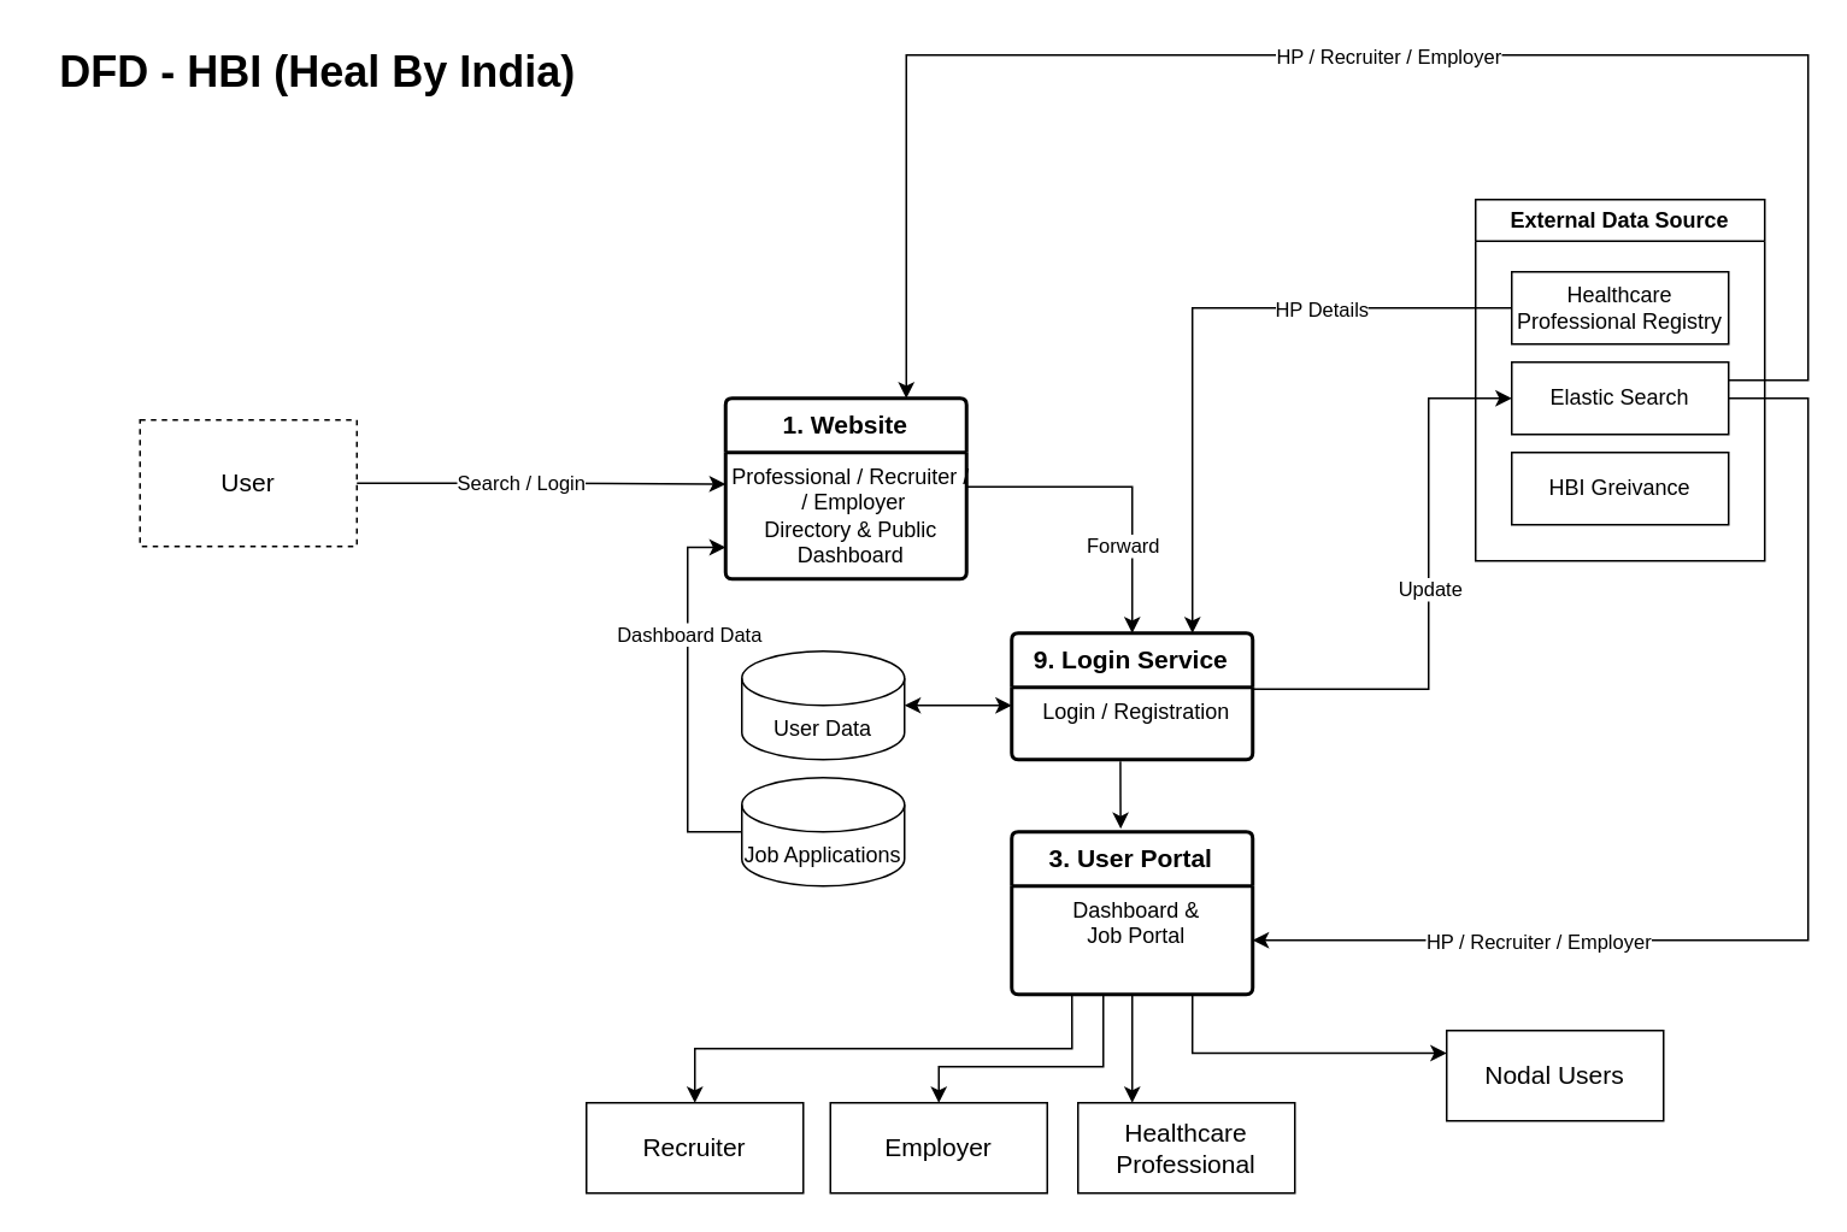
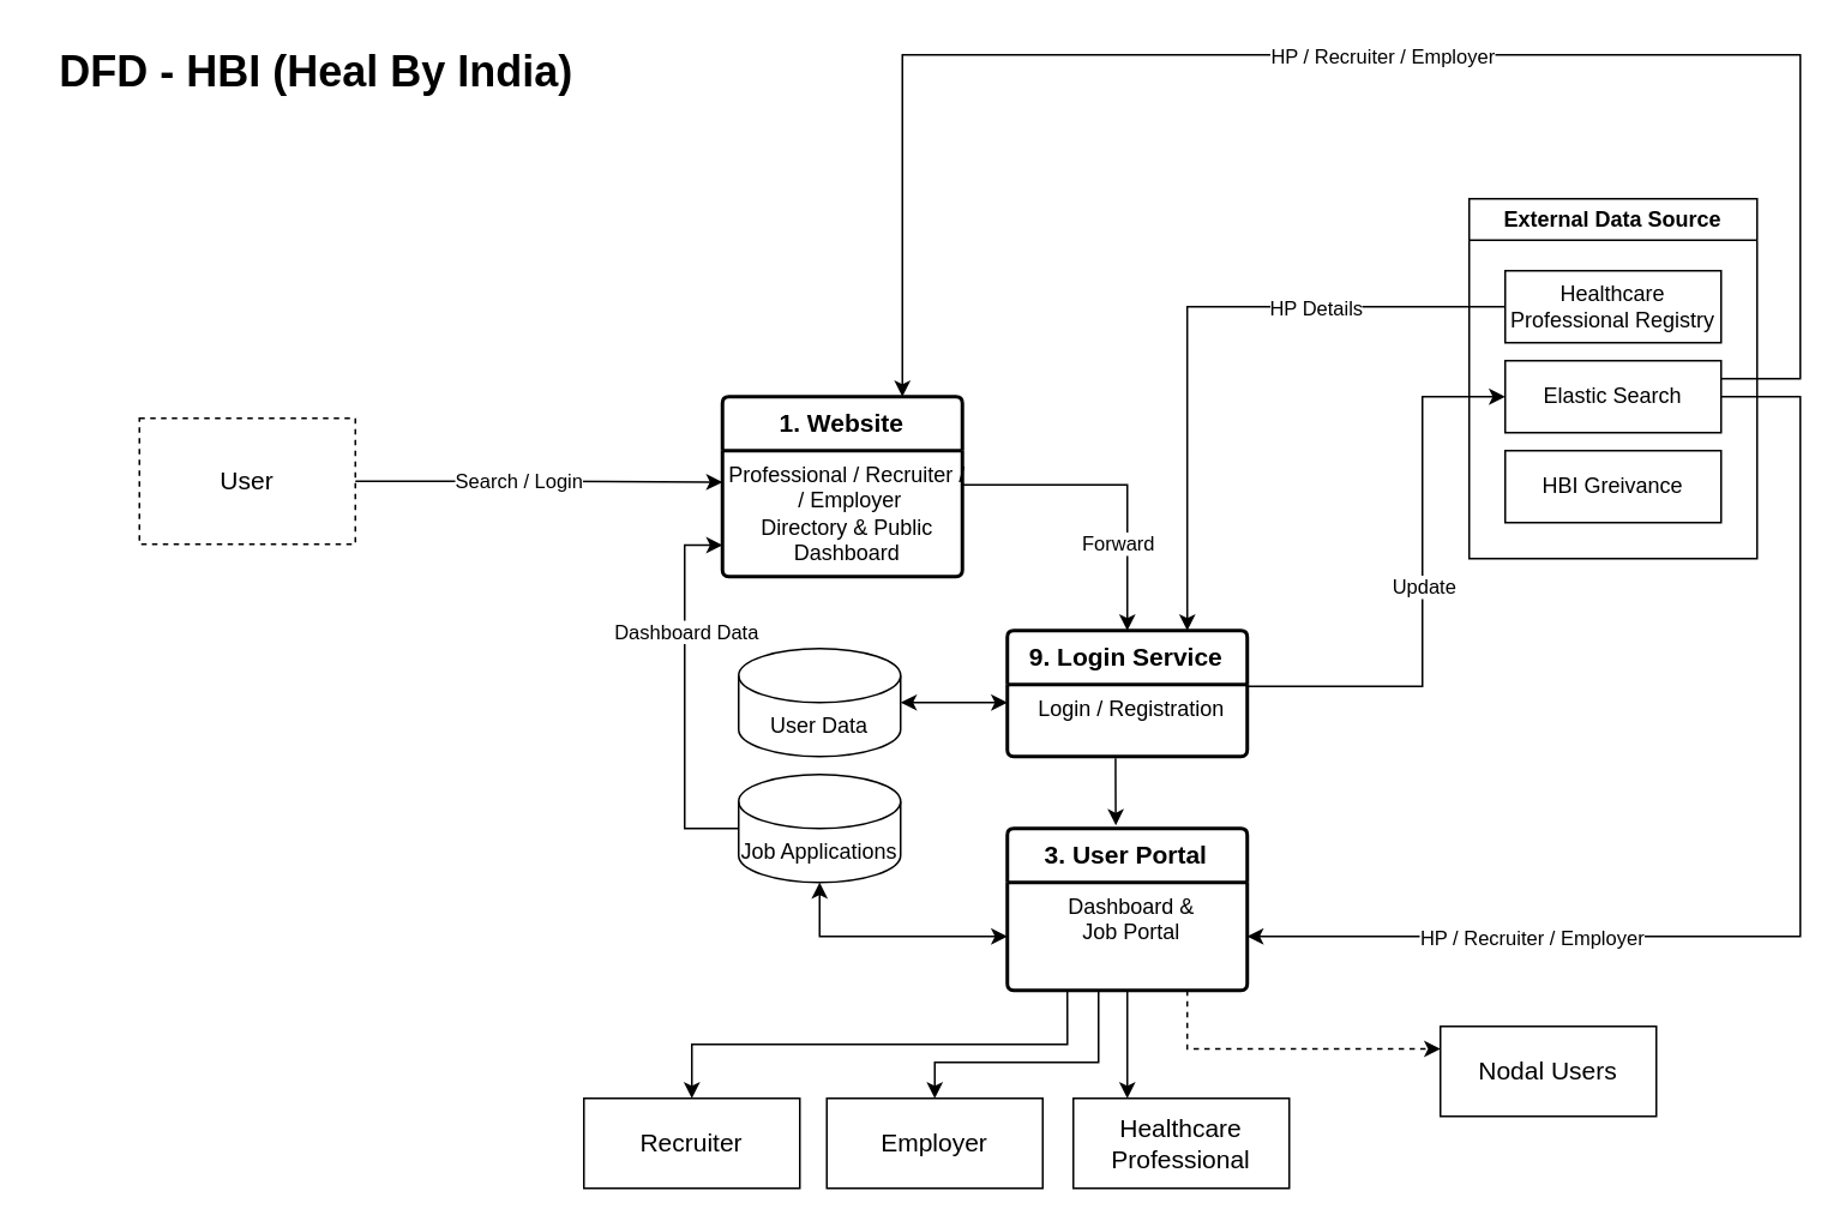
+ <mxCell id="31" value="" style="endArrow=classic;startArrow=classic;html=1;rounded=0;edgeStyle=orthogonalEdgeStyle;exitX=0;exitY=0.5;exitDx=0;exitDy=0;entryX=0.5;entryY=1;entryDx=0;entryDy=0;entryPerimeter=0;" edge="1" parent="1" source="10" target="30"><mxGeometry width="50" height="50" relative="1" as="geometry"><mxPoint x="410" y="550" as="sourcePoint" /><mxPoint x="460" y="500" as="targetPoint" /></mxGeometry></mxCell>
- <mxCell id="39" value="" style="endArrow=classic;html=1;rounded=0;edgeStyle=orthogonalEdgeStyle;entryX=0;entryY=0.25;entryDx=0;entryDy=0;exitX=0.75;exitY=1;exitDx=0;exitDy=0;" edge="1" parent="1" source="10" target="35"><mxGeometry relative="1" as="geometry"><mxPoint x="680" y="550" as="sourcePoint" /><mxPoint x="820" y="560" as="targetPoint" /></mxGeometry></mxCell>
+ <mxCell id="39" value="" style="endArrow=classic;html=1;rounded=0;edgeStyle=orthogonalEdgeStyle;entryX=0;entryY=0.25;entryDx=0;entryDy=0;exitX=0.75;exitY=1;exitDx=0;exitDy=0;dashed=1;" edge="1" parent="1" source="10" target="35"><mxGeometry relative="1" as="geometry"><mxPoint x="680" y="550" as="sourcePoint" /><mxPoint x="820" y="560" as="targetPoint" /></mxGeometry></mxCell>
